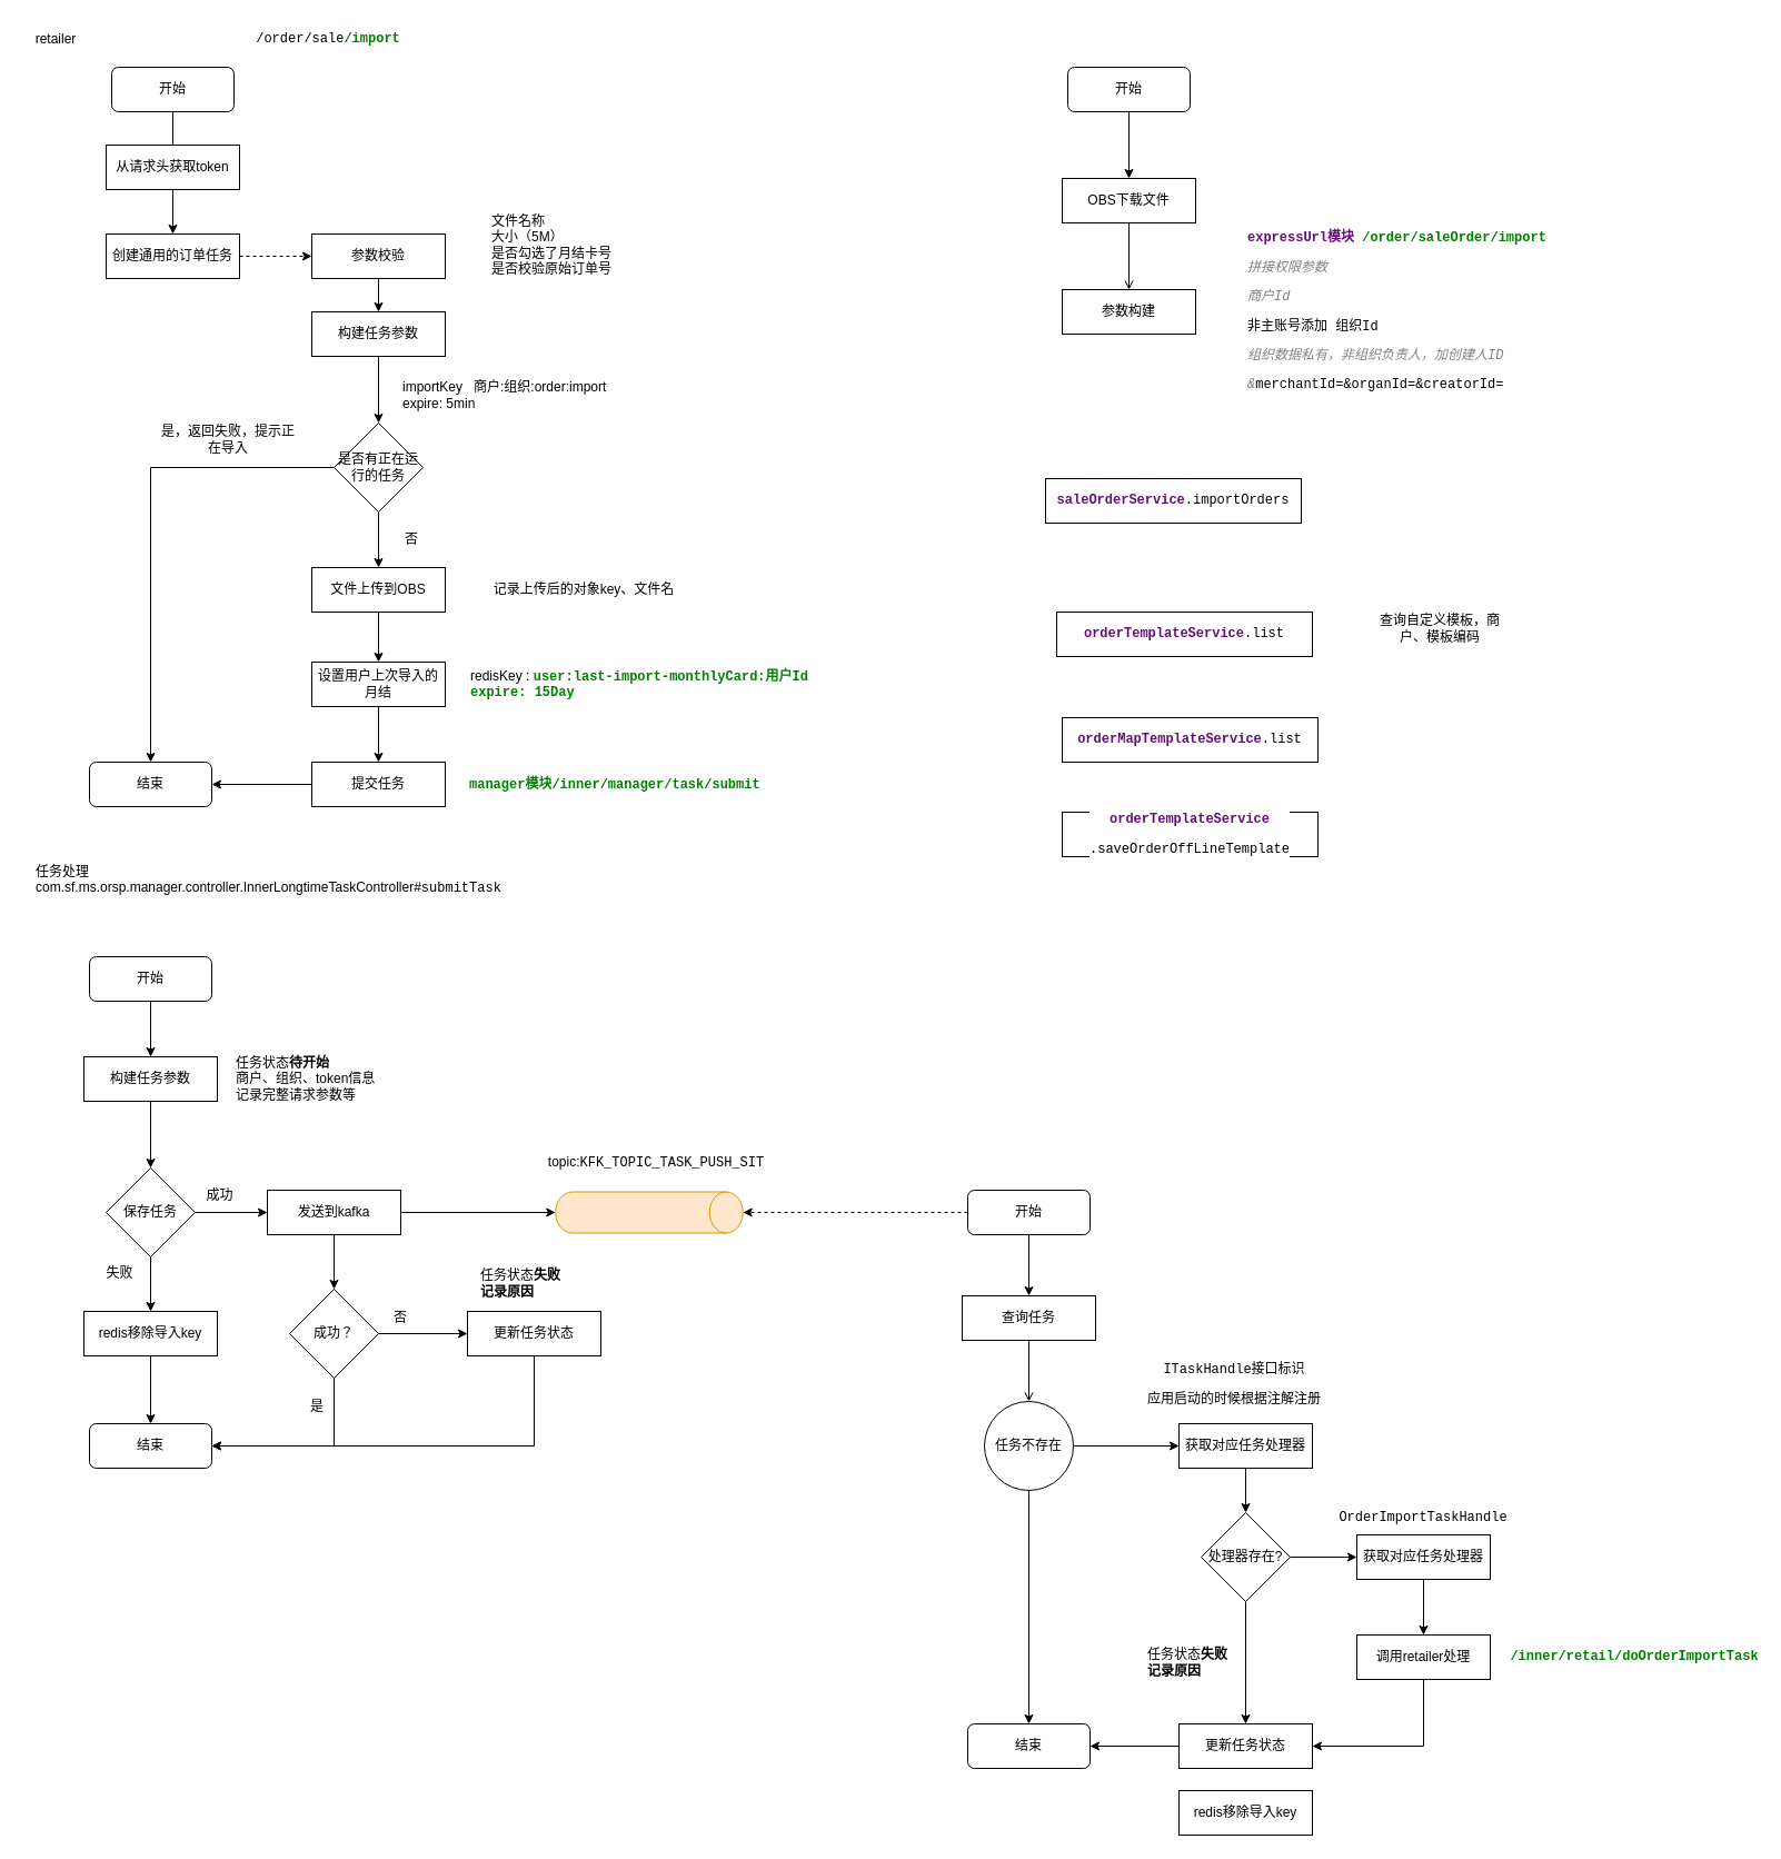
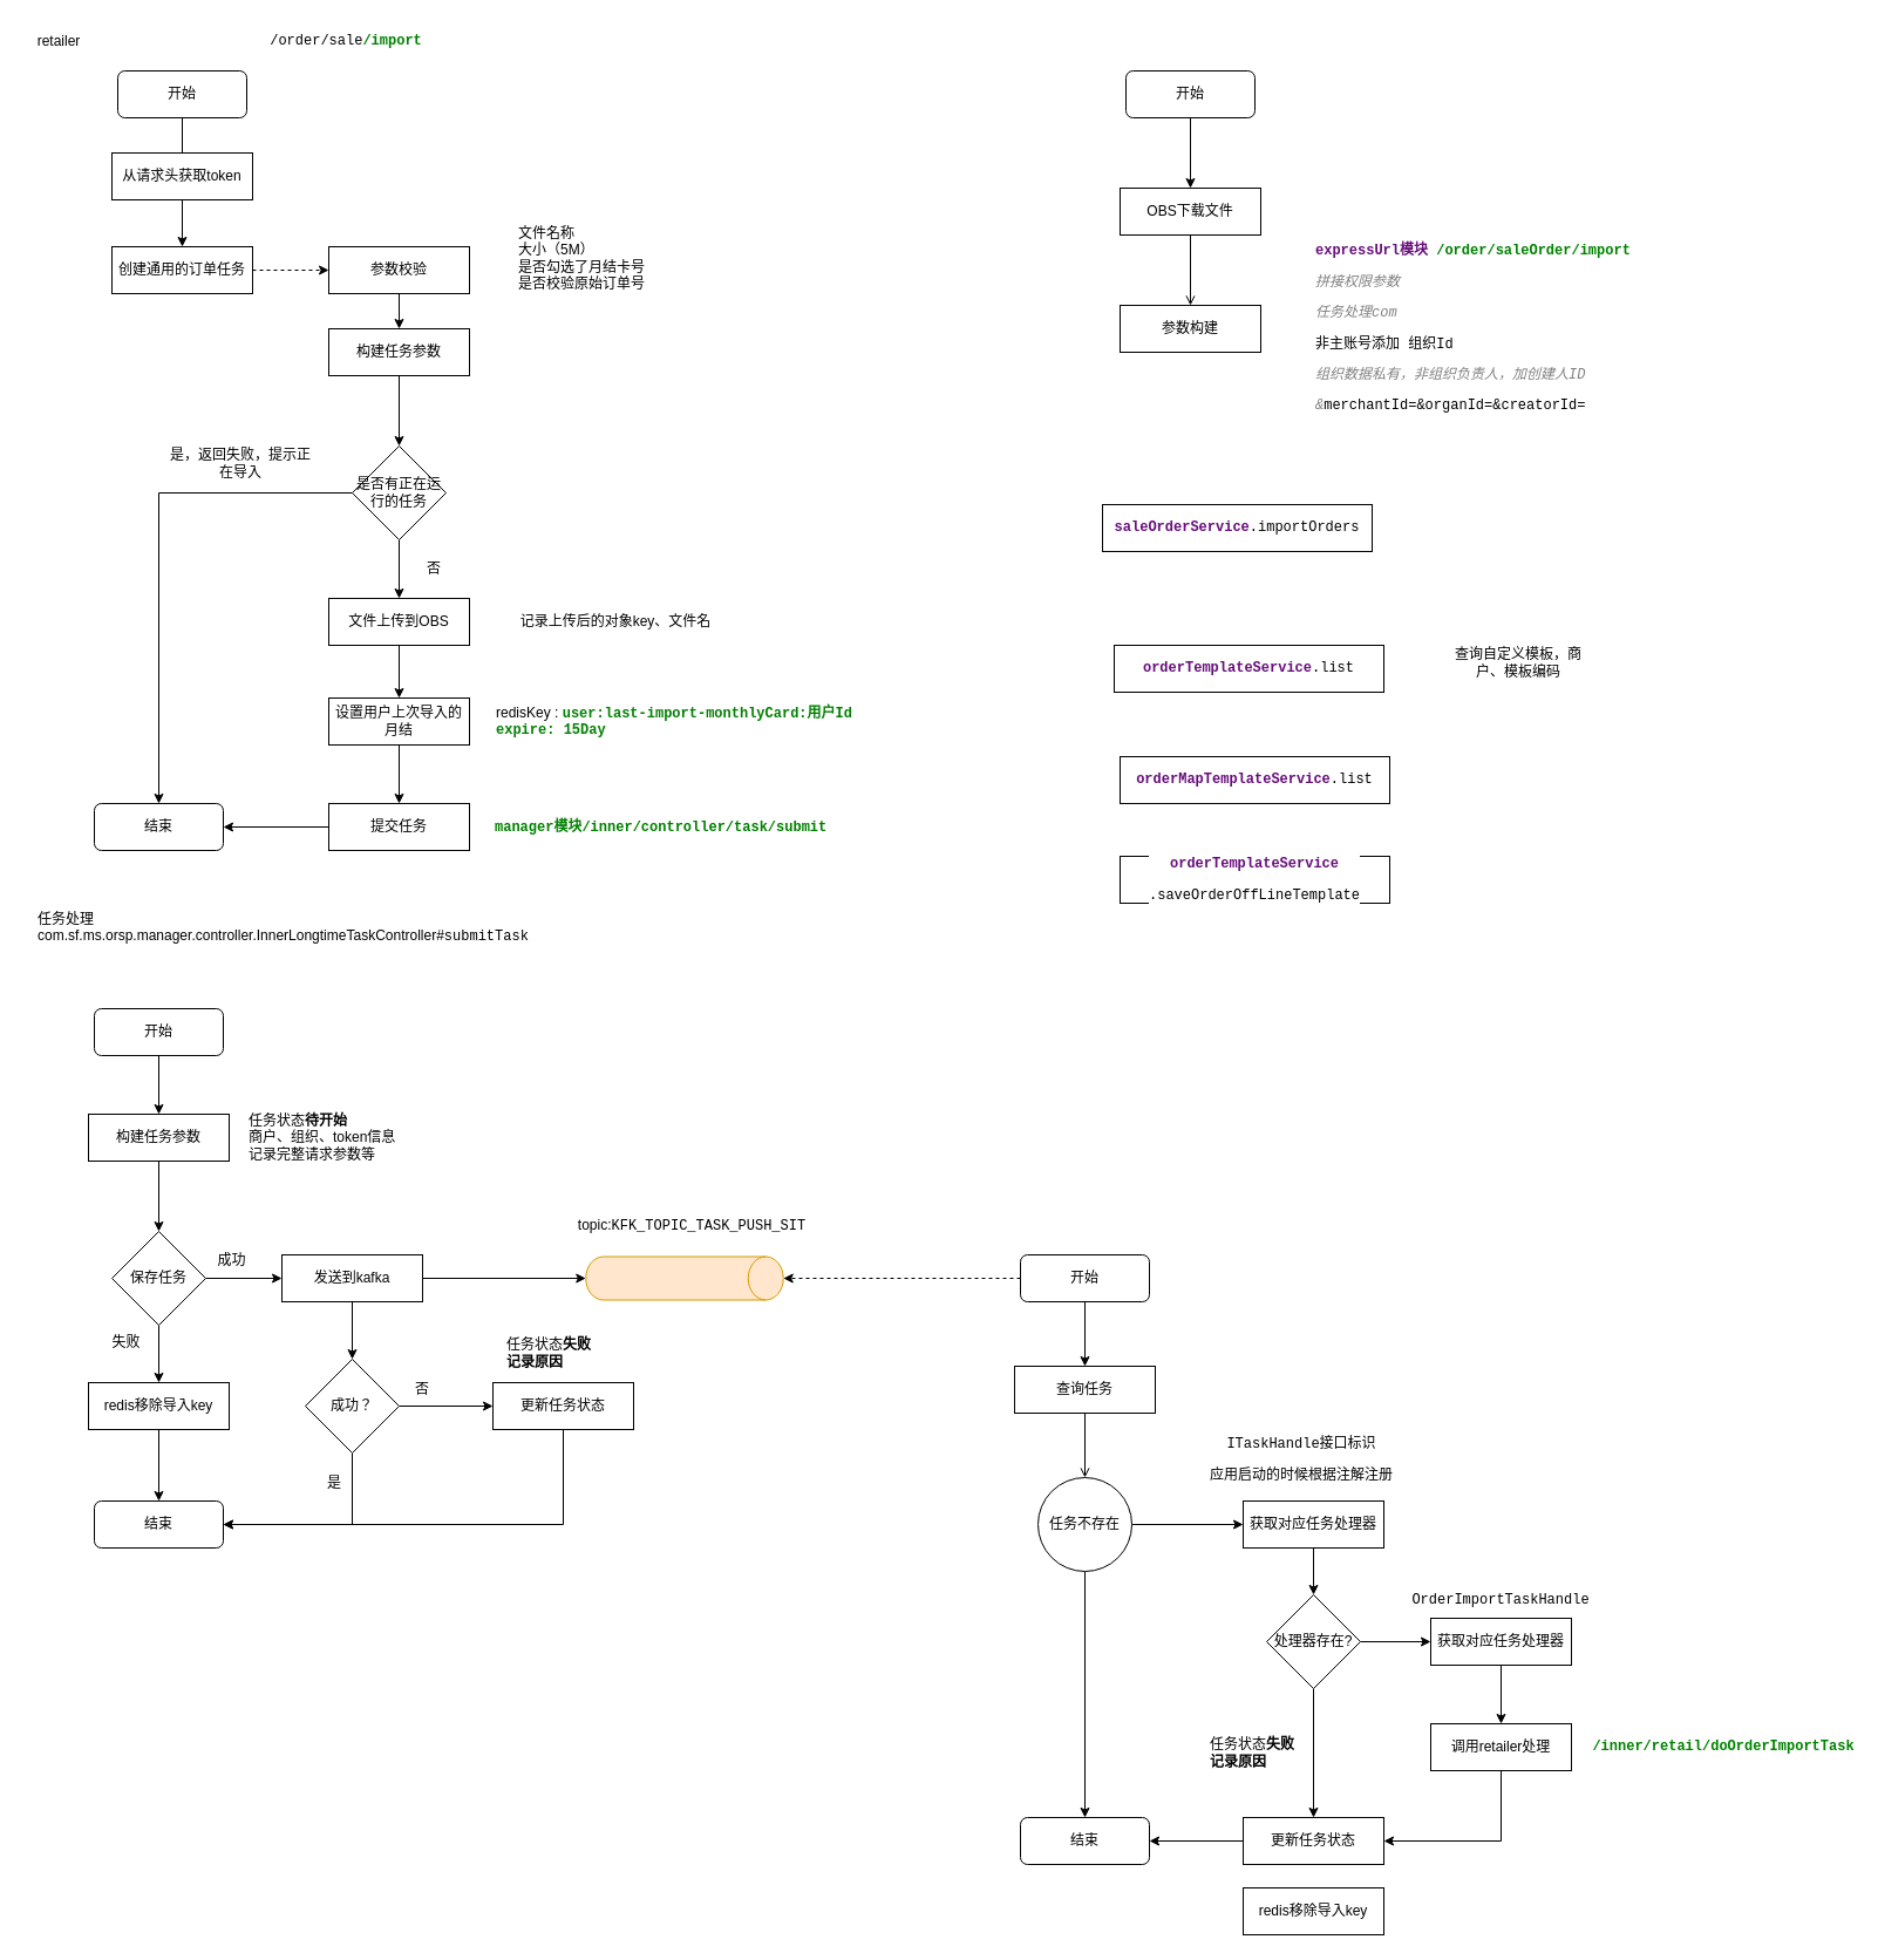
- <mxCell id="88" value="&lt;pre style=&quot;background-color: rgb(255, 255, 255); font-family: &amp;quot;Courier New&amp;quot;; font-size: 9pt;&quot;&gt;&lt;span style=&quot;color:#660e7a;font-weight:bold;&quot;&gt;expressUrl模块 &lt;/span&gt;&lt;span style=&quot;color:#008000;font-weight:bold;&quot;&gt;/order/saleOrder/import&lt;/span&gt;&lt;/pre&gt;&lt;pre style=&quot;background-color: rgb(255, 255, 255); font-family: &amp;quot;Courier New&amp;quot;; font-size: 9pt;&quot;&gt;&lt;pre style=&quot;font-family: &amp;quot;Courier New&amp;quot;; font-size: 9pt;&quot;&gt;&lt;span style=&quot;color:#808080;font-style:italic;&quot;&gt;拼接权限参数&lt;/span&gt;&lt;/pre&gt;&lt;pre style=&quot;font-family: &amp;quot;Courier New&amp;quot;; font-size: 9pt;&quot;&gt;&lt;font color=&quot;#808080&quot;&gt;&lt;i&gt;商户Id&lt;/i&gt;&lt;/font&gt;&lt;/pre&gt;&lt;pre style=&quot;font-family: &amp;quot;Courier New&amp;quot;; font-size: 9pt;&quot;&gt;非主账号添加 组织Id&lt;/pre&gt;&lt;pre style=&quot;font-family: &amp;quot;Courier New&amp;quot;; font-size: 9pt;&quot;&gt;&lt;span style=&quot;color:#808080;font-style:italic;&quot;&gt;组织数据私有，非组织负责人，加创建人ID&lt;/span&gt;&lt;/pre&gt;&lt;pre style=&quot;font-family: &amp;quot;Courier New&amp;quot;; font-size: 9pt;&quot;&gt;&lt;font style=&quot;font-size: 9pt;&quot; color=&quot;#808080&quot;&gt;&lt;i&gt;&amp;amp;&lt;/i&gt;&lt;/font&gt;&lt;span style=&quot;font-size: 9pt;&quot;&gt;merchantId=&lt;/span&gt;&lt;span style=&quot;font-size: 9pt;&quot;&gt;&amp;amp;organId=&lt;/span&gt;&amp;amp;creatorId=&lt;/pre&gt;&lt;/pre&gt;" style="text;html=1;strokeColor=none;fillColor=none;align=left;verticalAlign=middle;whiteSpace=wrap;rounded=0;" parent="1" vertex="1"><mxGeometry x="1120" y="195" width="270" height="170" as="geometry" /></mxCell>
+ <mxCell id="88" value="&lt;pre style=&quot;background-color: rgb(255, 255, 255); font-family: &amp;quot;Courier New&amp;quot;; font-size: 9pt;&quot;&gt;&lt;span style=&quot;color:#660e7a;font-weight:bold;&quot;&gt;expressUrl模块 &lt;/span&gt;&lt;span style=&quot;color:#008000;font-weight:bold;&quot;&gt;/order/saleOrder/import&lt;/span&gt;&lt;/pre&gt;&lt;pre style=&quot;background-color: rgb(255, 255, 255); font-family: &amp;quot;Courier New&amp;quot;; font-size: 9pt;&quot;&gt;&lt;pre style=&quot;font-family: &amp;quot;Courier New&amp;quot;; font-size: 9pt;&quot;&gt;&lt;span style=&quot;color:#808080;font-style:italic;&quot;&gt;拼接权限参数&lt;/span&gt;&lt;/pre&gt;&lt;pre style=&quot;font-family: &amp;quot;Courier New&amp;quot;; font-size: 9pt;&quot;&gt;&lt;font color=&quot;#808080&quot;&gt;&lt;i&gt;任务处理com&lt;/i&gt;&lt;/font&gt;&lt;/pre&gt;&lt;pre style=&quot;font-family: &amp;quot;Courier New&amp;quot;; font-size: 9pt;&quot;&gt;非主账号添加 组织Id&lt;/pre&gt;&lt;pre style=&quot;font-family: &amp;quot;Courier New&amp;quot;; font-size: 9pt;&quot;&gt;&lt;span style=&quot;color:#808080;font-style:italic;&quot;&gt;组织数据私有，非组织负责人，加创建人ID&lt;/span&gt;&lt;/pre&gt;&lt;pre style=&quot;font-family: &amp;quot;Courier New&amp;quot;; font-size: 9pt;&quot;&gt;&lt;font style=&quot;font-size: 9pt;&quot; color=&quot;#808080&quot;&gt;&lt;i&gt;&amp;amp;&lt;/i&gt;&lt;/font&gt;&lt;span style=&quot;font-size: 9pt;&quot;&gt;merchantId=&lt;/span&gt;&lt;span style=&quot;font-size: 9pt;&quot;&gt;&amp;amp;organId=&lt;/span&gt;&amp;amp;creatorId=&lt;/pre&gt;&lt;/pre&gt;" style="text;html=1;strokeColor=none;fillColor=none;align=left;verticalAlign=middle;whiteSpace=wrap;rounded=0;" parent="1" vertex="1"><mxGeometry x="1120" y="195" width="270" height="170" as="geometry" /></mxCell>
- <mxCell id="14" value="importKey&amp;nbsp; &amp;nbsp;商户:组织:order:import&lt;br&gt;expire: 5min" style="text;html=1;strokeColor=none;fillColor=none;align=left;verticalAlign=middle;whiteSpace=wrap;rounded=0;" parent="1" vertex="1"><mxGeometry x="360" y="340" width="300" height="30" as="geometry" /></mxCell>
- <mxCell id="25" value="&lt;font face=&quot;Courier New&quot; color=&quot;#008000&quot;&gt;&lt;span style=&quot;&quot;&gt;&lt;b&gt;manager模块&lt;/b&gt;&lt;/span&gt;&lt;/font&gt;&lt;span style=&quot;color: rgb(0, 128, 0); font-weight: bold; background-color: rgb(255, 255, 255); font-family: &amp;quot;Courier New&amp;quot;; font-size: 9pt;&quot;&gt;/inner/manager/task/submit&lt;/span&gt;&lt;font face=&quot;Courier New&quot; color=&quot;#008000&quot;&gt;&lt;span style=&quot;&quot;&gt;&lt;b&gt;&lt;br&gt;&lt;/b&gt;&lt;/span&gt;&lt;/font&gt;" style="text;html=1;strokeColor=none;fillColor=none;align=left;verticalAlign=middle;whiteSpace=wrap;rounded=0;" parent="1" vertex="1"><mxGeometry x="420" y="690" width="310" height="30" as="geometry" /></mxCell>
+ <mxCell id="25" value="&lt;font face=&quot;Courier New&quot; color=&quot;#008000&quot;&gt;&lt;span style=&quot;&quot;&gt;&lt;b&gt;manager模块&lt;/b&gt;&lt;/span&gt;&lt;/font&gt;&lt;span style=&quot;color: rgb(0, 128, 0); font-weight: bold; background-color: rgb(255, 255, 255); font-family: &amp;quot;Courier New&amp;quot;; font-size: 9pt;&quot;&gt;/inner/controller/task/submit&lt;/span&gt;&lt;font face=&quot;Courier New&quot; color=&quot;#008000&quot;&gt;&lt;span style=&quot;&quot;&gt;&lt;b&gt;&lt;br&gt;&lt;/b&gt;&lt;/span&gt;&lt;/font&gt;" style="text;html=1;strokeColor=none;fillColor=none;align=left;verticalAlign=middle;whiteSpace=wrap;rounded=0;" parent="1" vertex="1"><mxGeometry x="420" y="690" width="310" height="30" as="geometry" /></mxCell>
